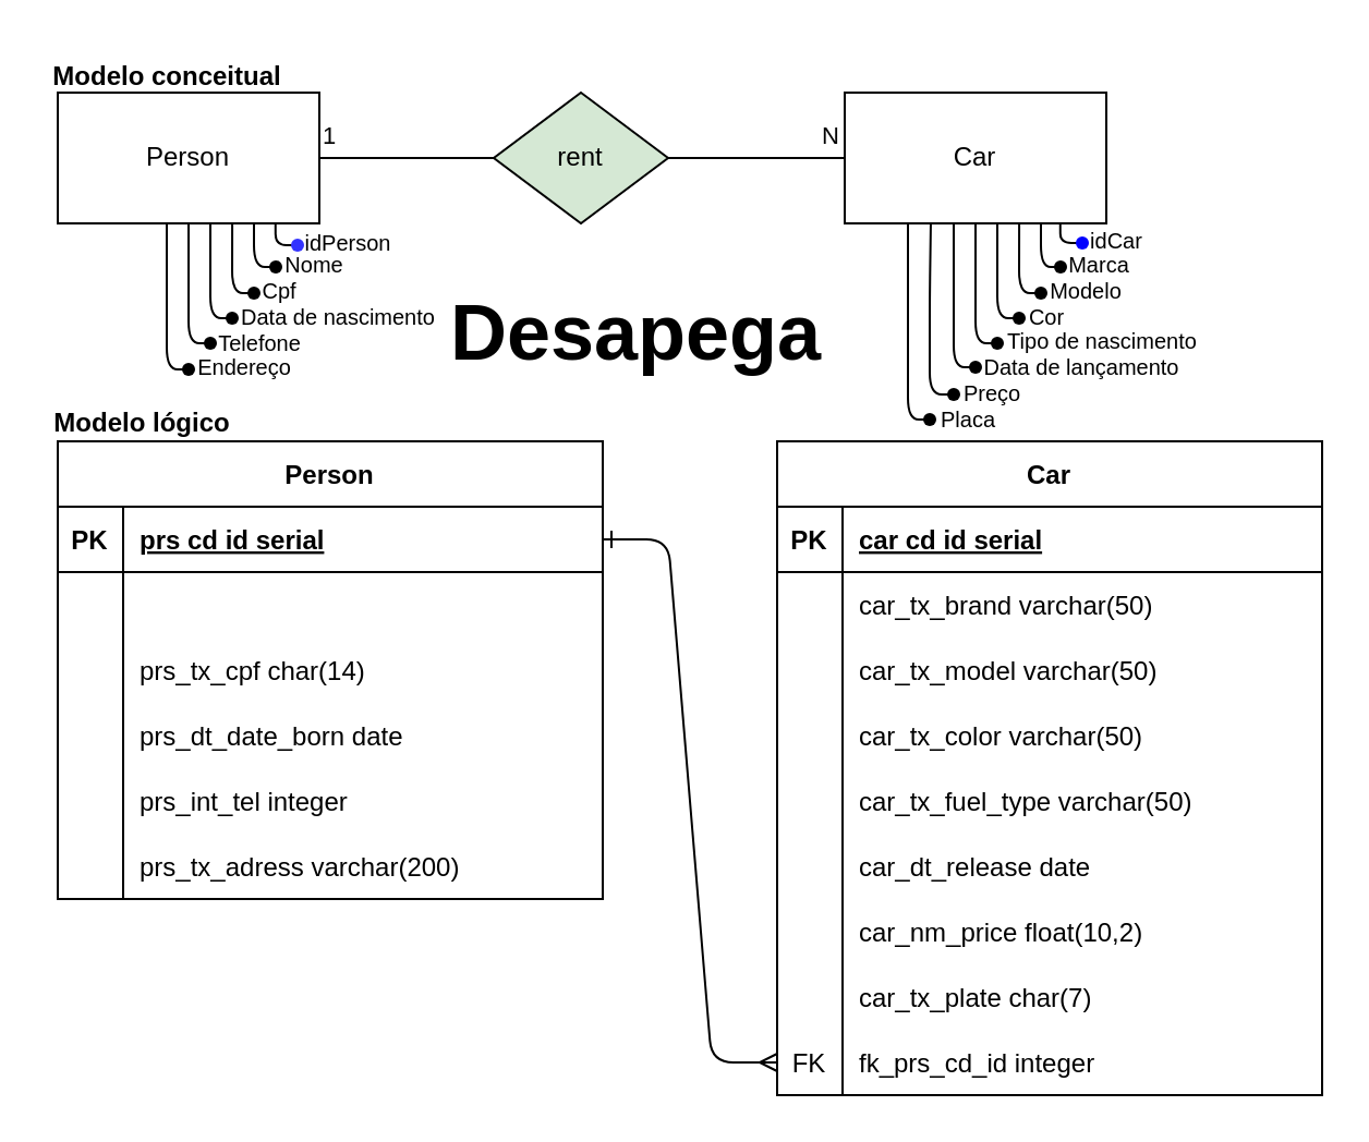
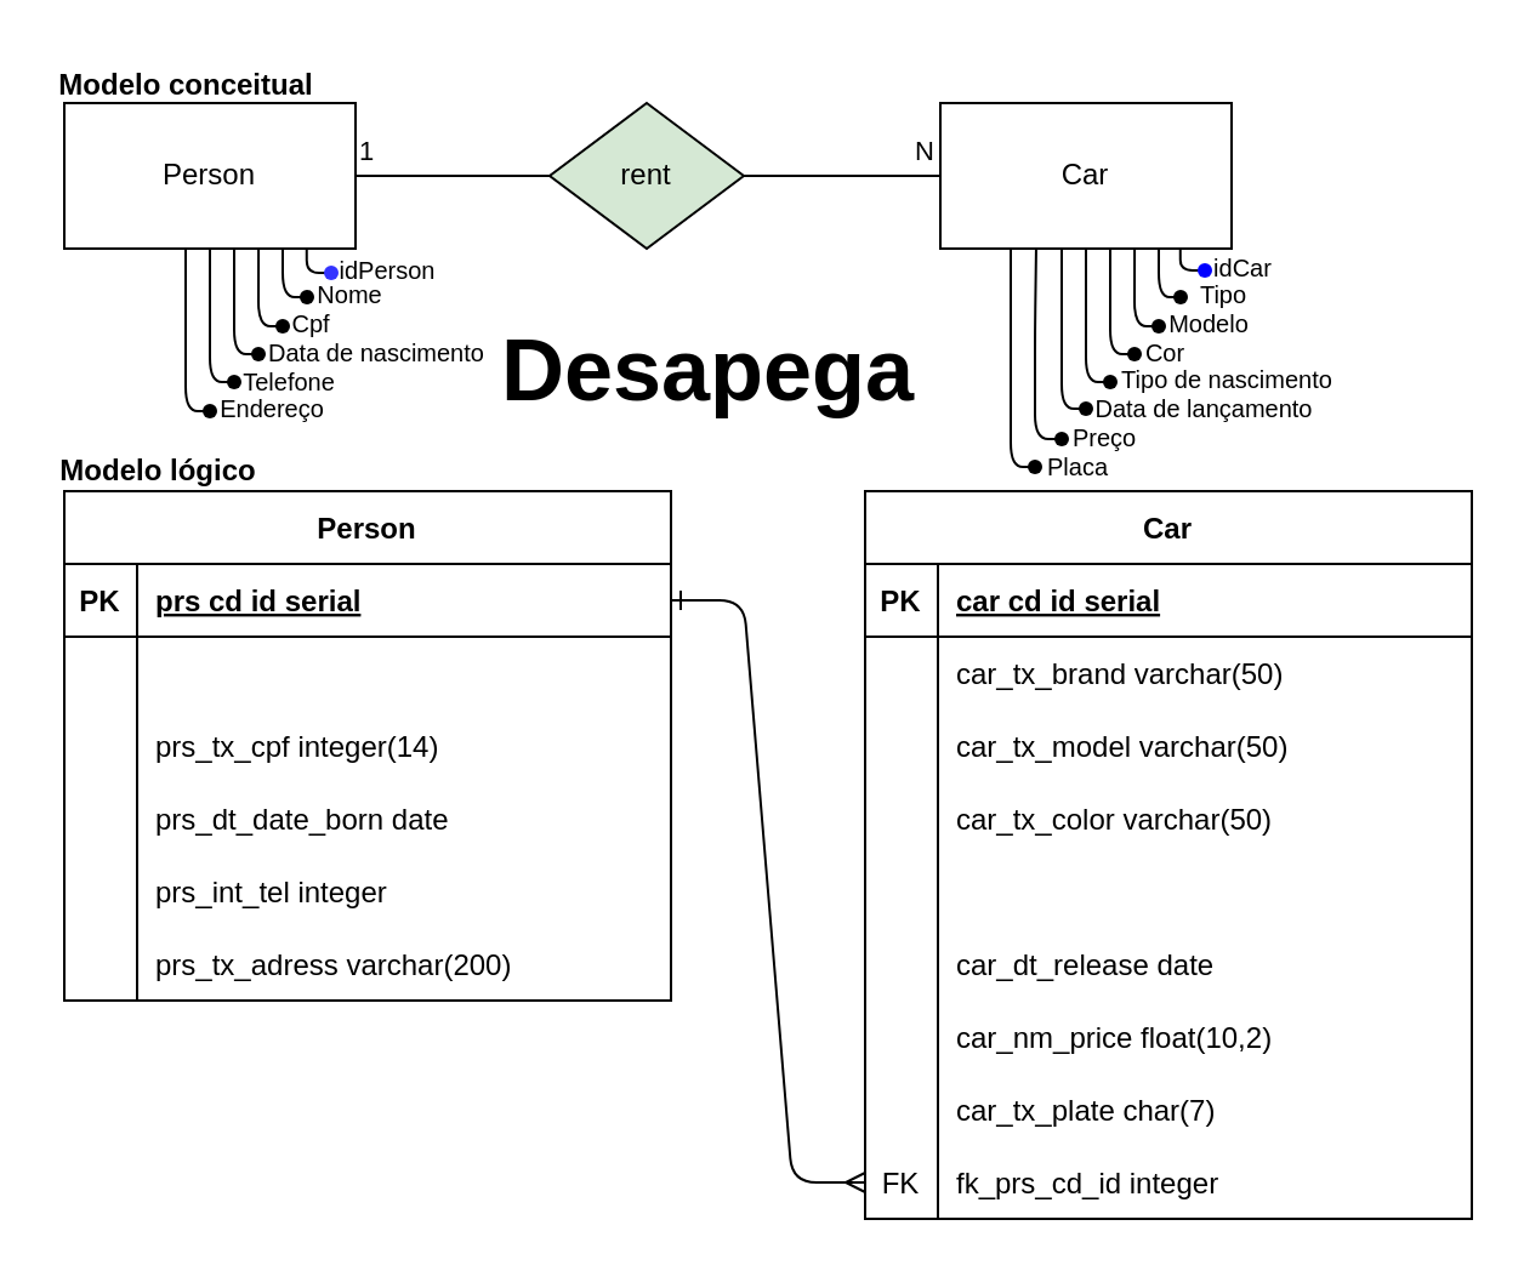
- <mxCell id="73" value="&lt;font style=&quot;font-size: 10px;&quot;&gt;Marca&lt;/font&gt;" style="text;html=1;strokeColor=none;fillColor=none;align=center;verticalAlign=middle;whiteSpace=wrap;rounded=0;" parent="1" vertex="1"><mxGeometry x="486" y="113" width="36" height="15" as="geometry" /></mxCell>
+ <mxCell id="73" value="&lt;font style=&quot;font-size: 10px;&quot;&gt;Tipo&lt;/font&gt;" style="text;html=1;strokeColor=none;fillColor=none;align=center;verticalAlign=middle;whiteSpace=wrap;rounded=0;" parent="1" vertex="1"><mxGeometry x="486" y="113" width="36" height="15" as="geometry" /></mxCell>
- <mxCell id="39" value="prs_tx_cpf char(14)" style="shape=partialRectangle;overflow=hidden;connectable=0;fillColor=none;top=0;left=0;bottom=0;right=0;align=left;spacingLeft=6;rounded=0;" parent="37" vertex="1"><mxGeometry x="30" width="220" height="30" as="geometry"><mxRectangle width="220" height="30" as="alternateBounds" /></mxGeometry></mxCell>
+ <mxCell id="39" value="prs_tx_cpf integer(14)" style="shape=partialRectangle;overflow=hidden;connectable=0;fillColor=none;top=0;left=0;bottom=0;right=0;align=left;spacingLeft=6;rounded=0;" parent="37" vertex="1"><mxGeometry x="30" width="220" height="30" as="geometry"><mxRectangle width="220" height="30" as="alternateBounds" /></mxGeometry></mxCell>
- <mxCell id="18" value="car_tx_fuel_type varchar(50)" style="shape=partialRectangle;overflow=hidden;connectable=0;fillColor=none;top=0;left=0;bottom=0;right=0;align=left;spacingLeft=6;rounded=0;" parent="16" vertex="1"><mxGeometry x="30" width="220" height="30" as="geometry"><mxRectangle width="220" height="30" as="alternateBounds" /></mxGeometry></mxCell>
